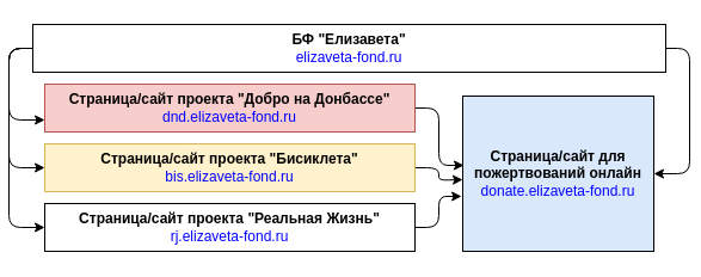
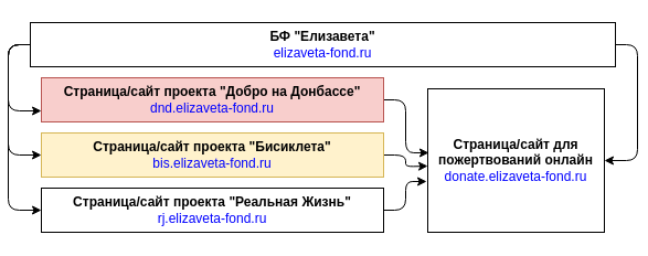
- <mxCell id="13" value="&lt;b&gt;Страница/сайт для пожертвований онлайн&lt;/b&gt;&lt;br&gt;&lt;font color=&quot;#0000ff&quot;&gt;donate.elizaveta-fond.ru&lt;/font&gt;" style="rounded=0;whiteSpace=wrap;html=1;sketch=0;fillColor=#dae8fc;" vertex="1" parent="1"><mxGeometry x="380" y="80" width="160" height="130" as="geometry" /></mxCell>
+ <mxCell id="13" value="&lt;b&gt;Страница/сайт для пожертвований онлайн&lt;/b&gt;&lt;br&gt;&lt;font color=&quot;#0000ff&quot;&gt;donate.elizaveta-fond.ru&lt;/font&gt;" style="rounded=0;whiteSpace=wrap;html=1;sketch=0;" vertex="1" parent="1"><mxGeometry x="380" y="80" width="160" height="130" as="geometry" /></mxCell>
